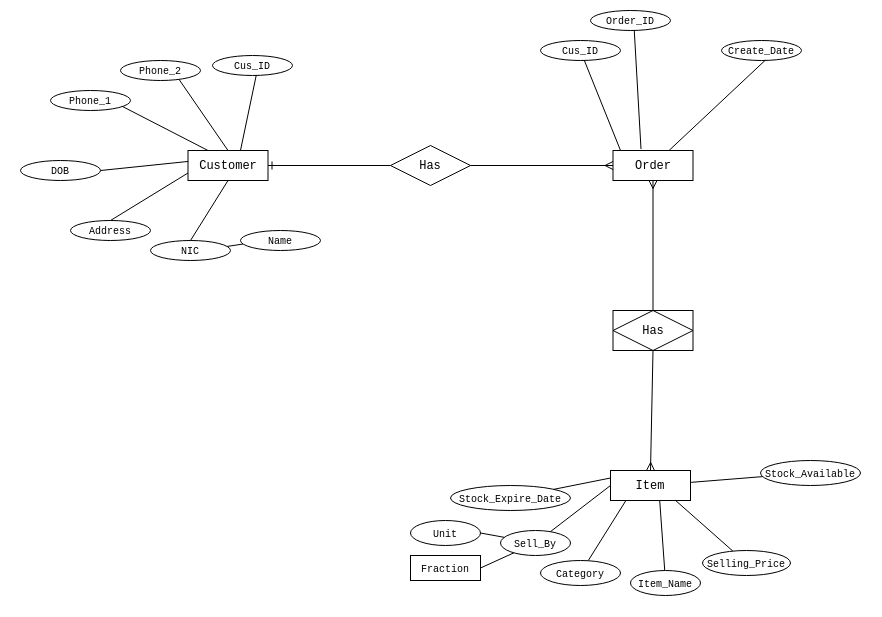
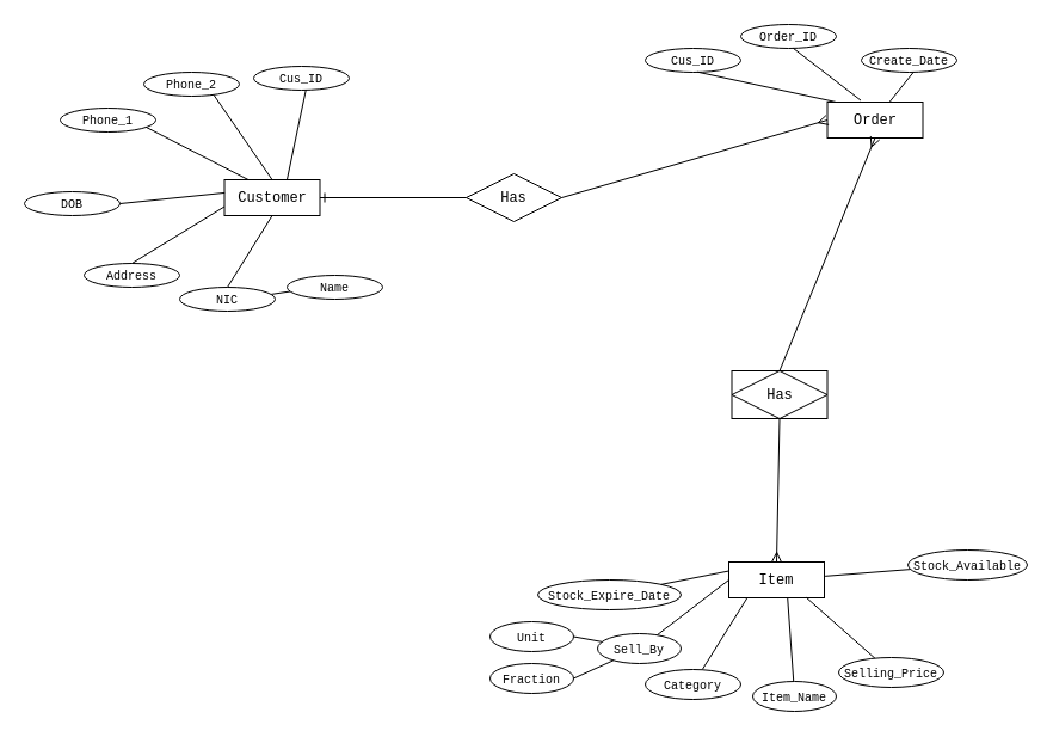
- <mxCell id="43" value="&lt;font face=&quot;Courier New&quot;&gt;&lt;font size=&quot;1&quot;&gt;Order_ID&lt;/font&gt;&lt;/font&gt;" style="ellipse;whiteSpace=wrap;html=1;align=center;" vertex="1" parent="1"><mxGeometry x="590" y="10" width="80" height="20" as="geometry" /></mxCell>
+ <mxCell id="43" value="&lt;font face=&quot;Courier New&quot;&gt;&lt;font size=&quot;1&quot;&gt;Order_ID&lt;/font&gt;&lt;/font&gt;" style="ellipse;whiteSpace=wrap;html=1;align=center;" vertex="1" parent="1"><mxGeometry x="620" y="20" width="80" height="20" as="geometry" /></mxCell>
- <mxCell id="20" value="&lt;font face=&quot;Courier New&quot;&gt;Order&lt;/font&gt;" style="whiteSpace=wrap;html=1;align=center;" vertex="1" parent="1"><mxGeometry x="612.5" y="150" width="80" height="30" as="geometry" /></mxCell>
+ <mxCell id="20" value="&lt;font face=&quot;Courier New&quot;&gt;Order&lt;/font&gt;" style="whiteSpace=wrap;html=1;align=center;" vertex="1" parent="1"><mxGeometry x="692.5" y="85" width="80" height="30" as="geometry" /></mxCell>
- <mxCell id="16" value="&lt;div style=&quot;&quot;&gt;&lt;span style=&quot;font-size: 10px;&quot;&gt;&lt;font face=&quot;Courier New&quot;&gt;Fraction&lt;/font&gt;&lt;/span&gt;&lt;/div&gt;" style="whiteSpace=wrap;html=1;align=center;rounded=0;" parent="1" vertex="1"><mxGeometry x="410" y="555" width="70" height="25" as="geometry" /></mxCell>
+ <mxCell id="16" value="&lt;div style=&quot;&quot;&gt;&lt;span style=&quot;font-size: 10px;&quot;&gt;&lt;font face=&quot;Courier New&quot;&gt;Fraction&lt;/font&gt;&lt;/span&gt;&lt;/div&gt;" style="ellipse;whiteSpace=wrap;html=1;align=center;" parent="1" vertex="1"><mxGeometry x="410" y="555" width="70" height="25" as="geometry" /></mxCell>
